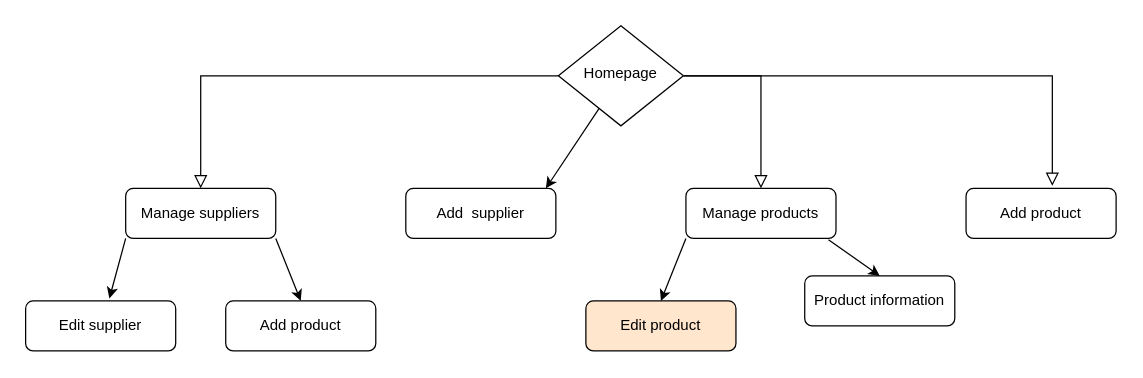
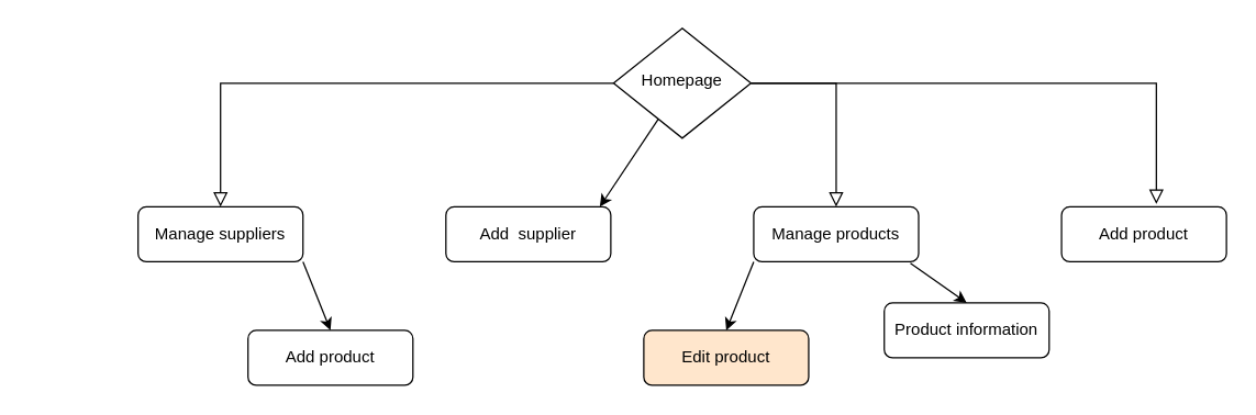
- <mxCell id="16" value="" style="endArrow=classic;html=1;rounded=0;exitX=0;exitY=1;exitDx=0;exitDy=0;entryX=0.558;entryY=-0.05;entryDx=0;entryDy=0;entryPerimeter=0;" parent="1" source="7" target="13" edge="1"><mxGeometry width="50" height="50" relative="1" as="geometry"><mxPoint x="916" y="30" as="sourcePoint" /><mxPoint x="80" y="230" as="targetPoint" /></mxGeometry></mxCell>
- <mxCell id="13" value="Edit supplier" style="rounded=1;whiteSpace=wrap;html=1;fontSize=12;glass=0;strokeWidth=1;shadow=0;" parent="1" vertex="1"><mxGeometry x="20" y="240" width="120" height="40" as="geometry" /></mxCell>
